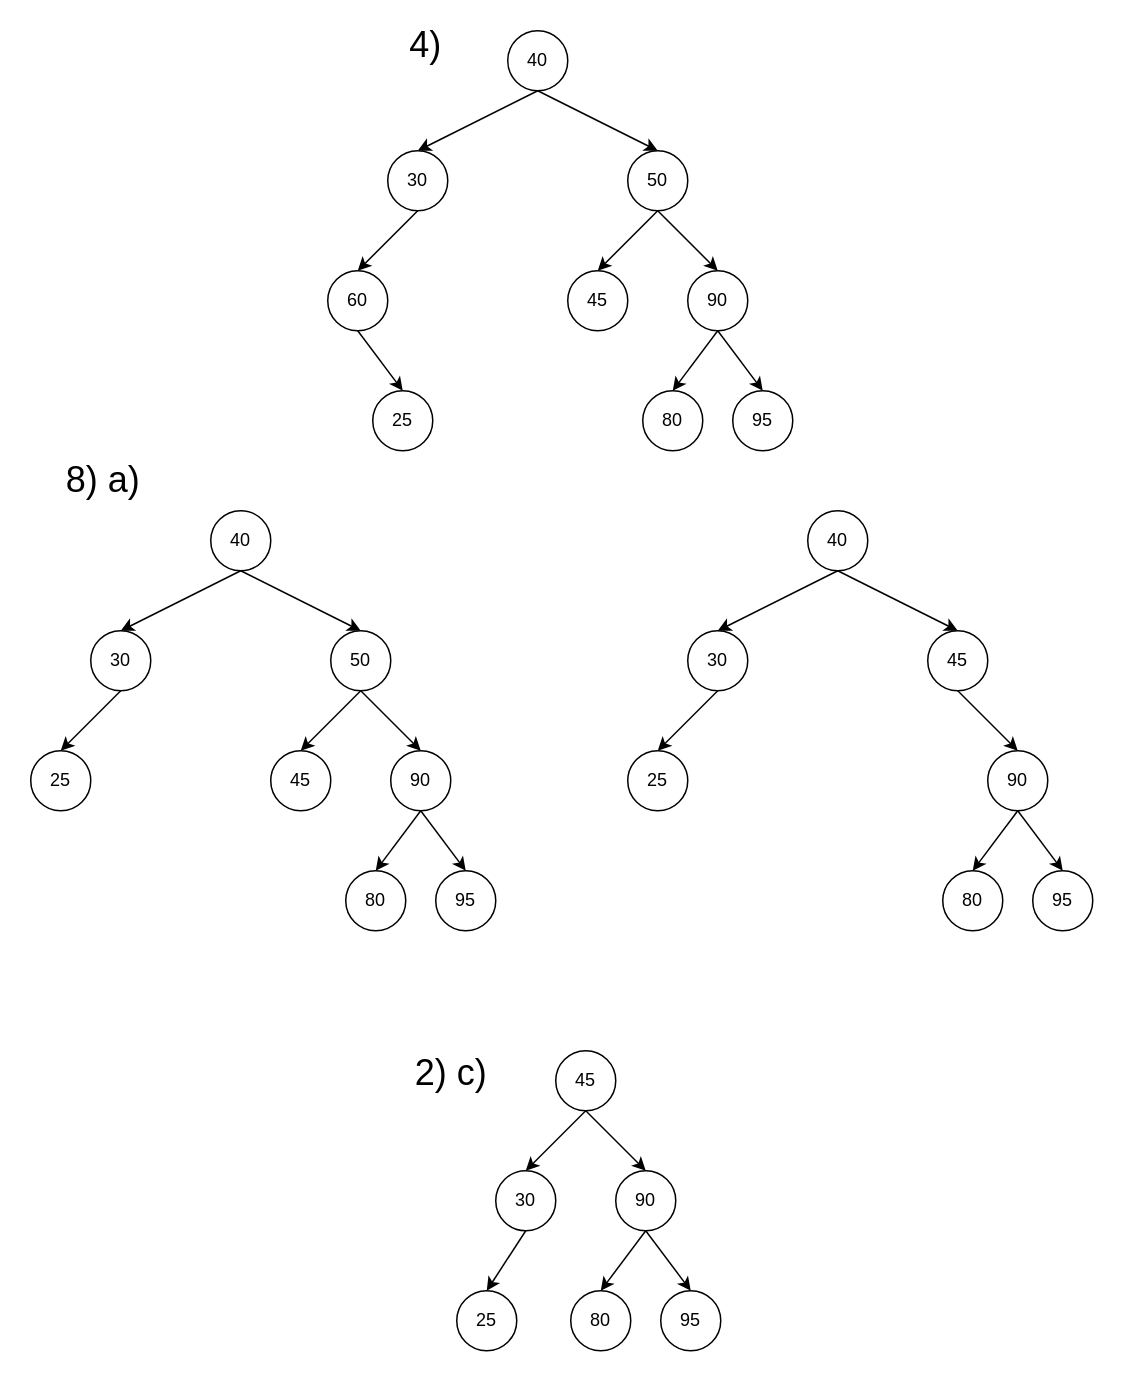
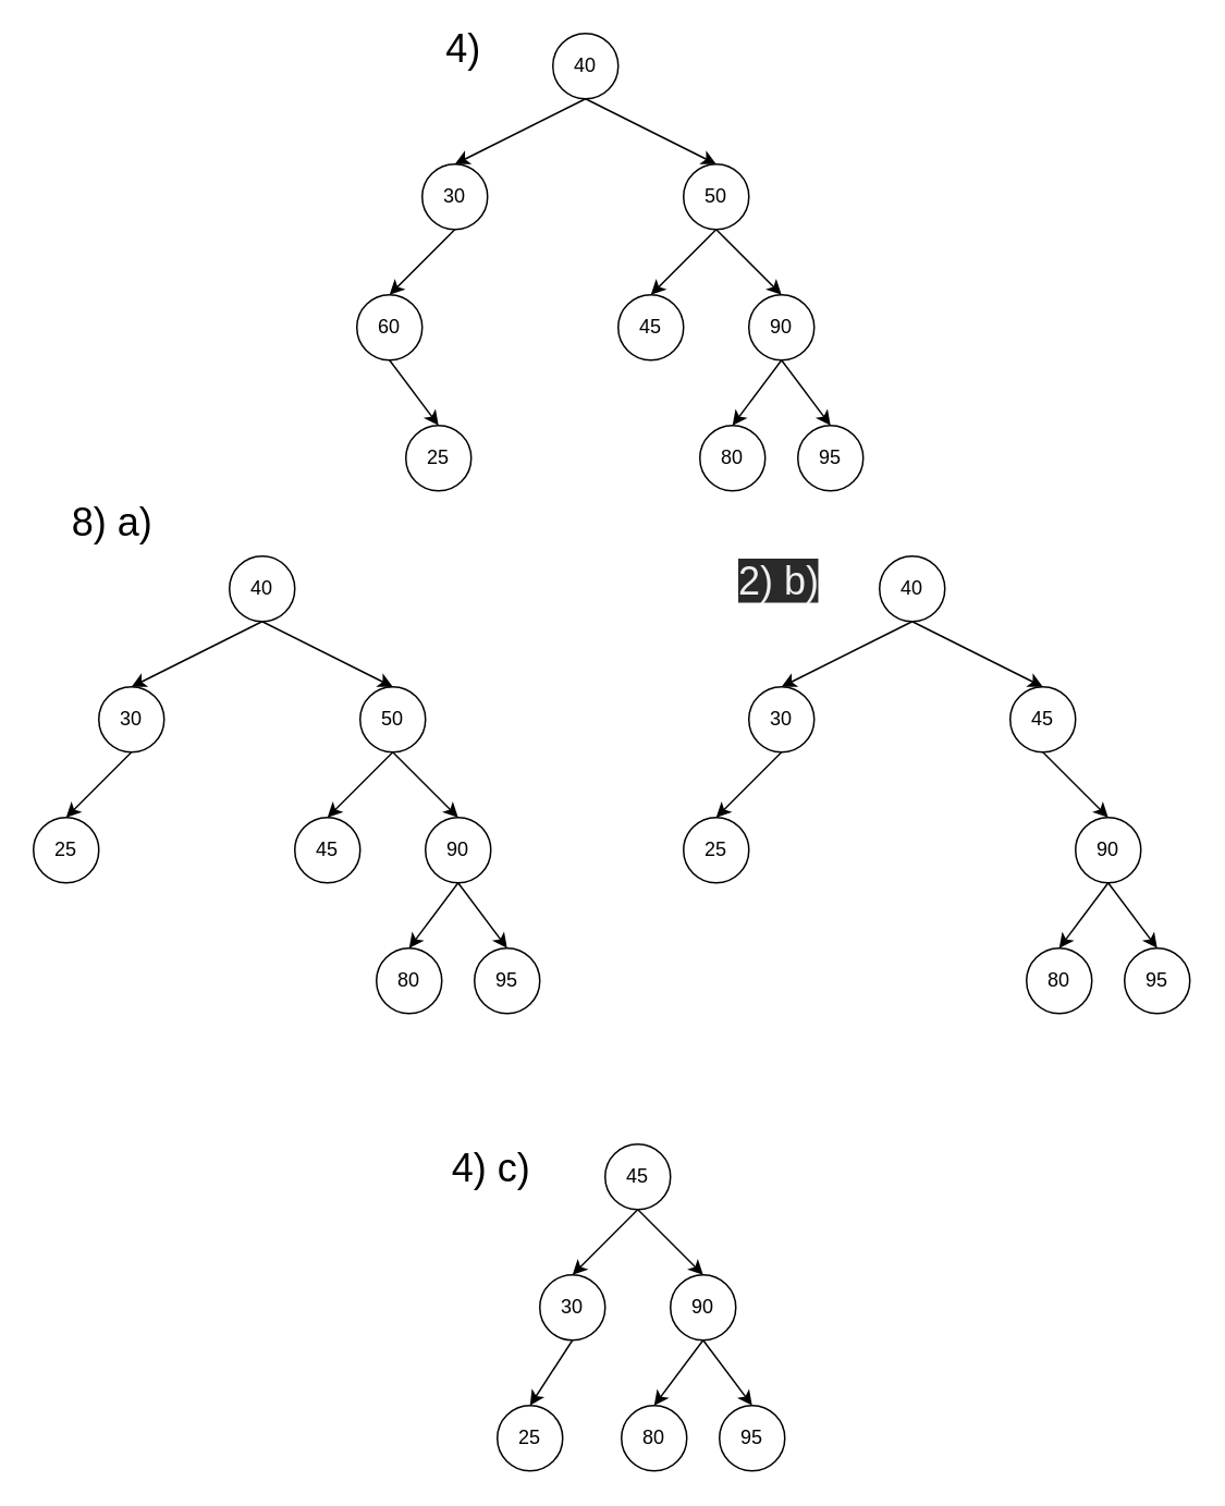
+ <mxCell id="60" value="&lt;span style=&quot;color: rgb(240 , 240 , 240) ; font-family: &amp;#34;helvetica&amp;#34; ; font-size: 24px ; font-style: normal ; font-weight: 400 ; letter-spacing: normal ; text-align: center ; text-indent: 0px ; text-transform: none ; word-spacing: 0px ; background-color: rgb(42 , 42 , 42) ; display: inline ; float: none&quot;&gt;2) b)&lt;/span&gt;" style="text;whiteSpace=wrap;html=1;fontSize=24;" vertex="1" parent="1"><mxGeometry x="450" y="335" width="70" height="40" as="geometry" /></mxCell>
- <mxCell id="61" value="2) c)" style="text;html=1;align=center;verticalAlign=middle;resizable=0;points=[];autosize=1;strokeColor=none;fillColor=none;fontSize=24;" vertex="1" parent="1"><mxGeometry x="270" y="700" width="60" height="30" as="geometry" /></mxCell>
+ <mxCell id="61" value="4) c)" style="text;html=1;align=center;verticalAlign=middle;resizable=0;points=[];autosize=1;strokeColor=none;fillColor=none;fontSize=24;" vertex="1" parent="1"><mxGeometry x="270" y="700" width="60" height="30" as="geometry" /></mxCell>
